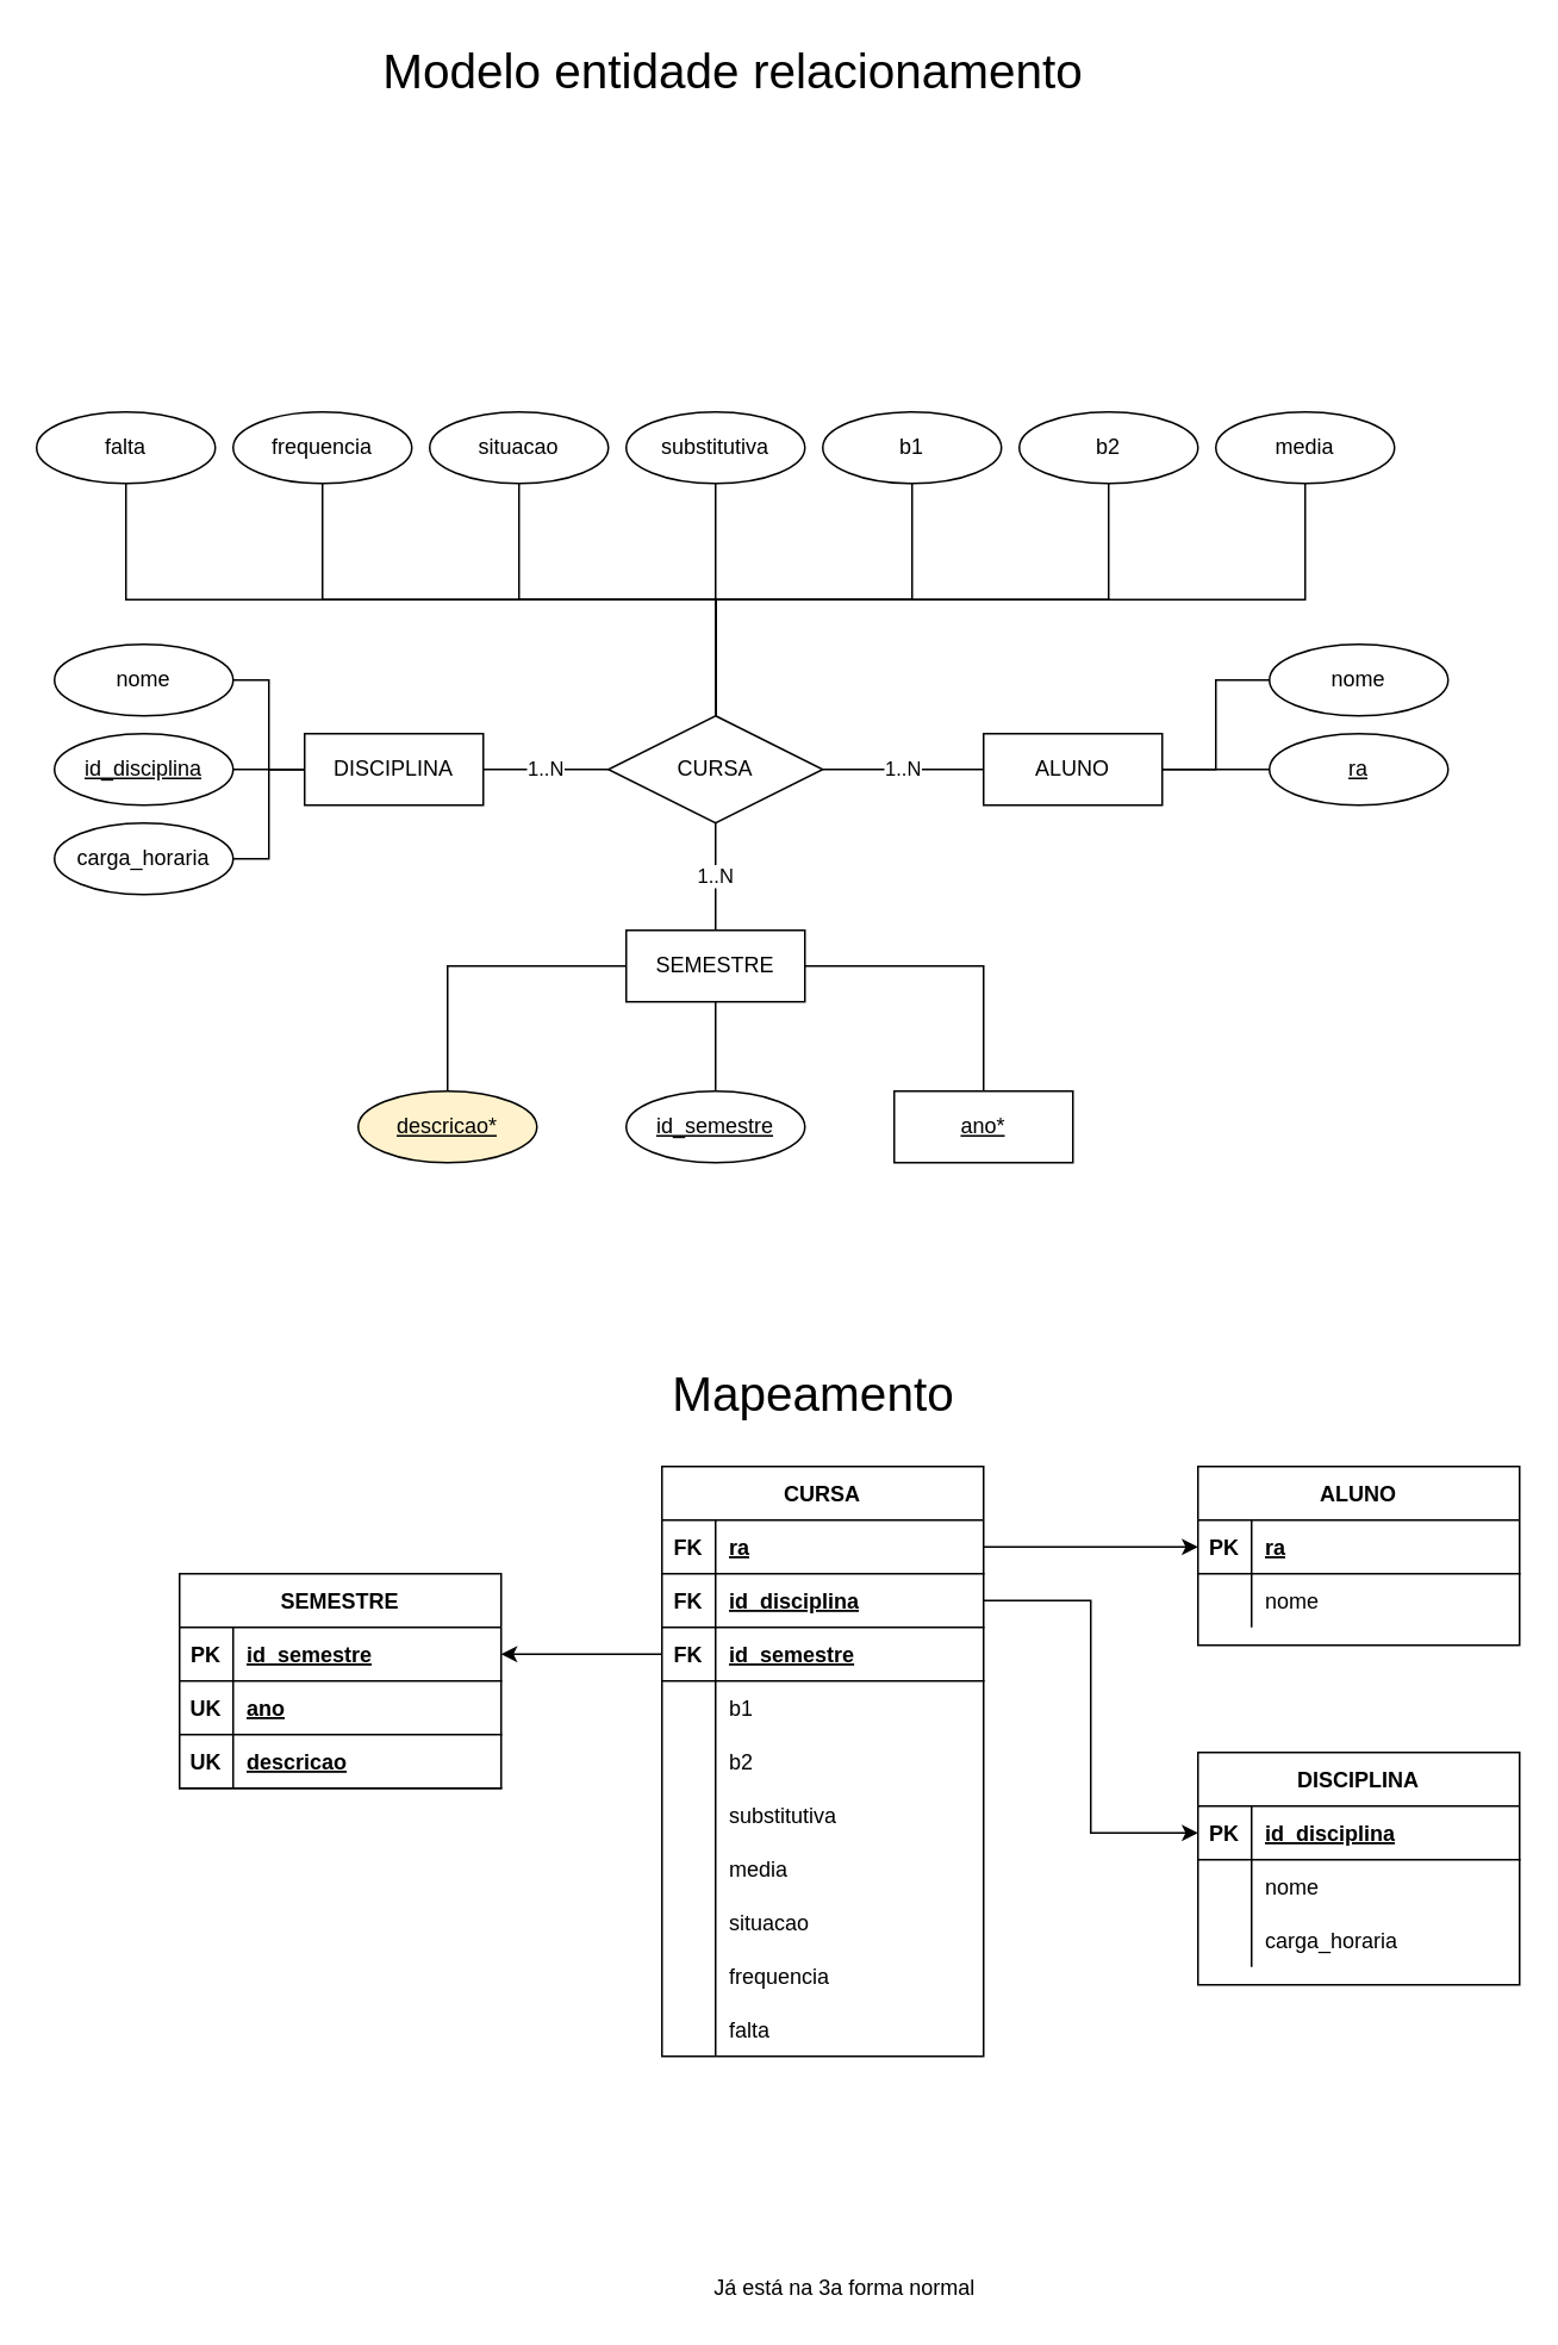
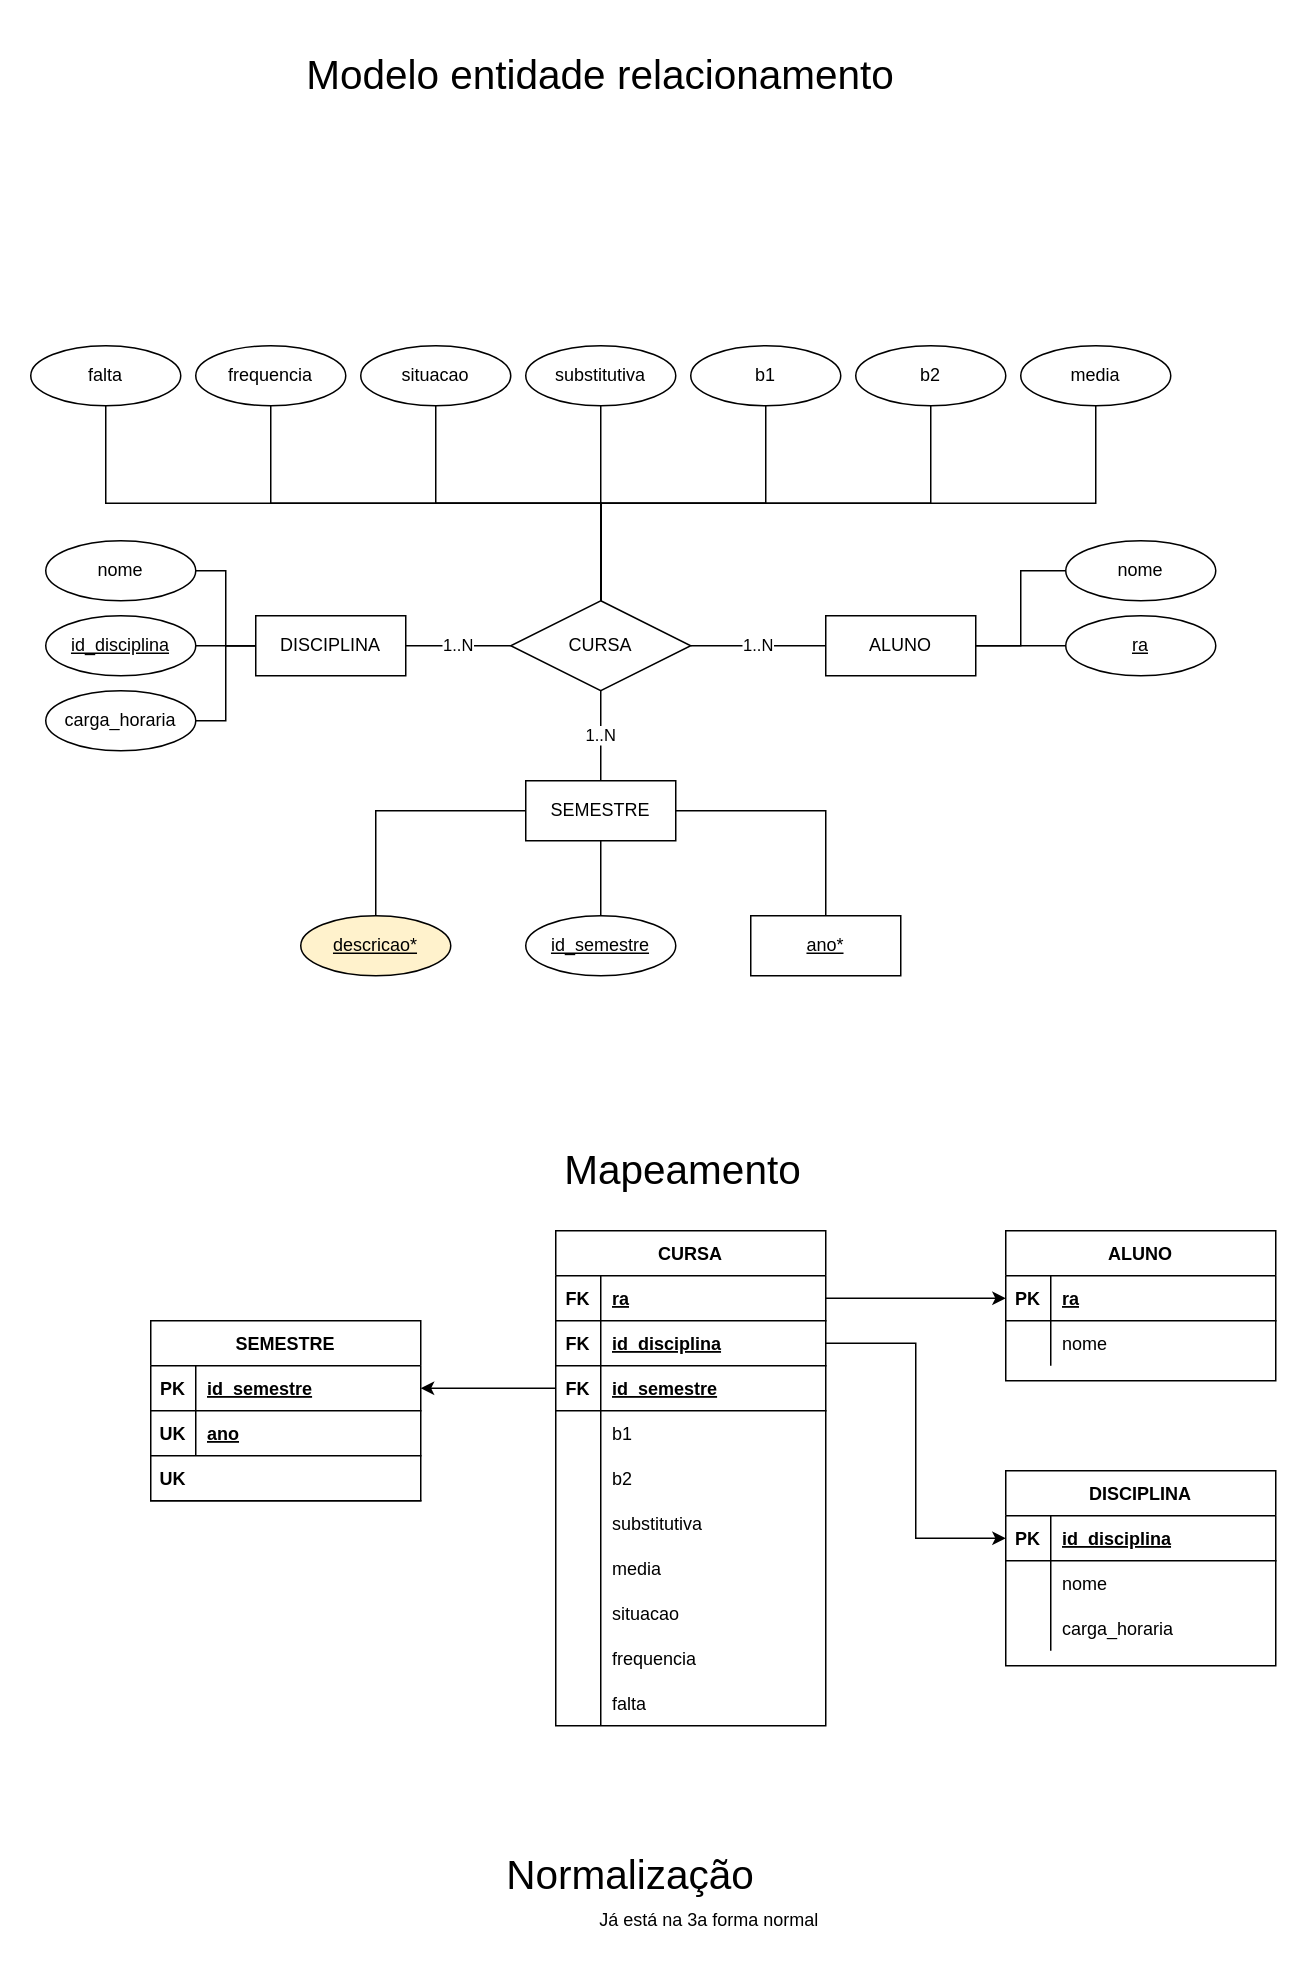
- <mxCell id="30" value="&lt;font style=&quot;font-size: 27px&quot;&gt;Modelo entidade relacionamento&lt;/font&gt;" style="text;html=1;strokeColor=none;fillColor=none;align=center;verticalAlign=middle;whiteSpace=wrap;rounded=0;" parent="1" vertex="1"><mxGeometry x="180" width="460" height="40" as="geometry" y="20" /></mxCell>
+ <mxCell id="30" value="&lt;font style=&quot;font-size: 27px&quot;&gt;Modelo entidade relacionamento&lt;/font&gt;" style="text;html=1;strokeColor=none;fillColor=none;align=center;verticalAlign=middle;whiteSpace=wrap;rounded=0;" parent="1" vertex="1"><mxGeometry x="170" y="30" width="460" height="40" as="geometry" /></mxCell>
- <mxCell id="58" value="descricao" style="shape=partialRectangle;connectable=0;fillColor=none;top=0;left=0;bottom=0;right=0;align=left;spacingLeft=6;fontStyle=5;overflow=hidden;" vertex="1" parent="56"><mxGeometry x="30" width="150" height="30" as="geometry" /></mxCell>
+ <mxCell id="60" value="&lt;font style=&quot;font-size: 27px&quot;&gt;Normalização&lt;/font&gt;" style="text;html=1;strokeColor=none;fillColor=none;align=center;verticalAlign=middle;whiteSpace=wrap;rounded=0;" parent="1" vertex="1"><mxGeometry x="320" y="1240" width="200" height="20" as="geometry" /></mxCell>
